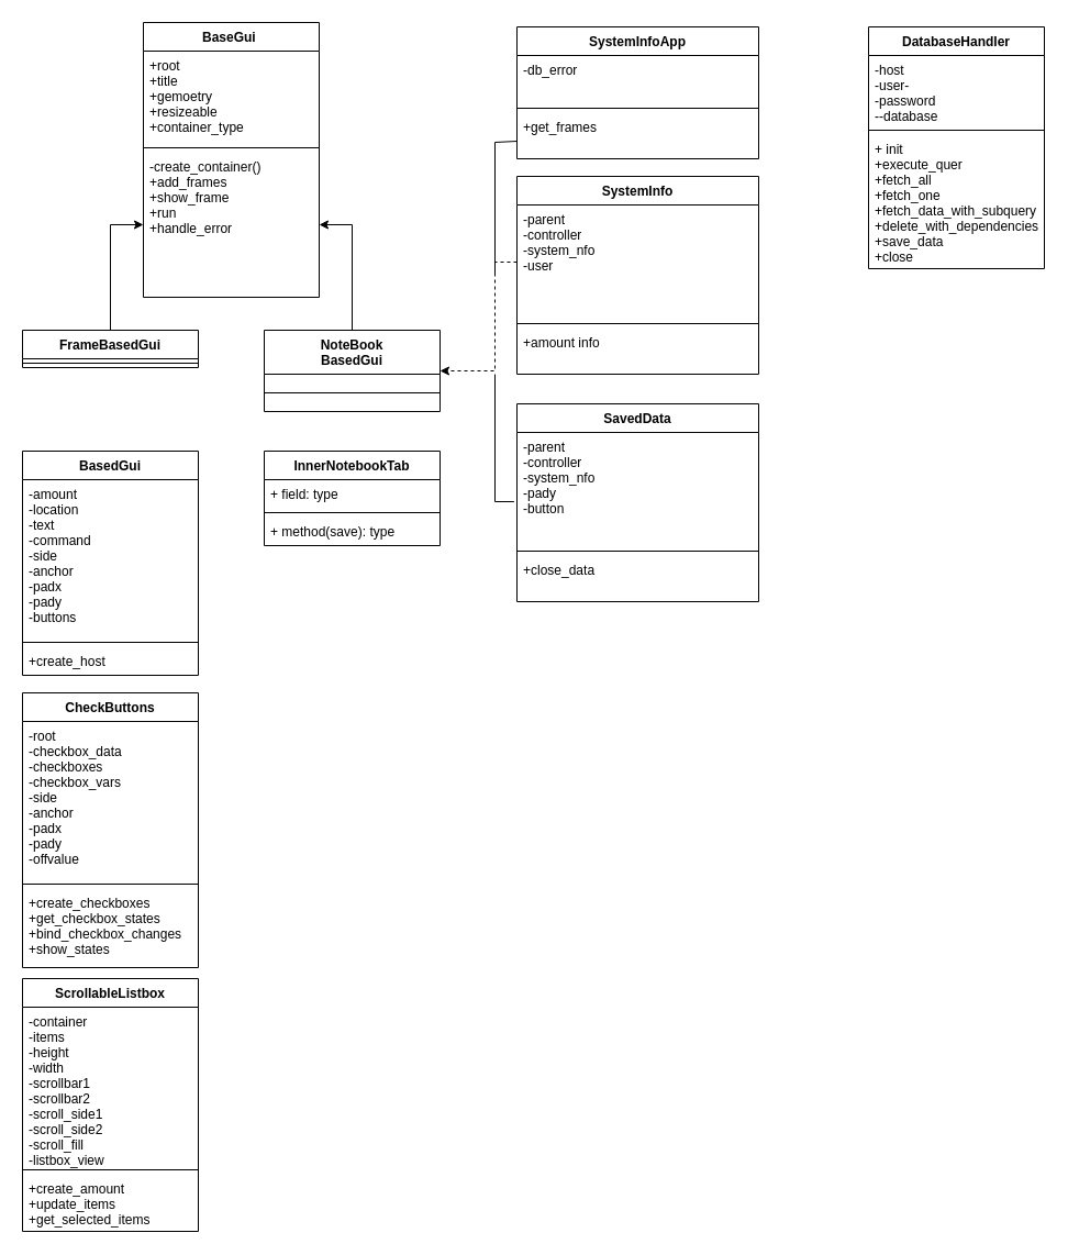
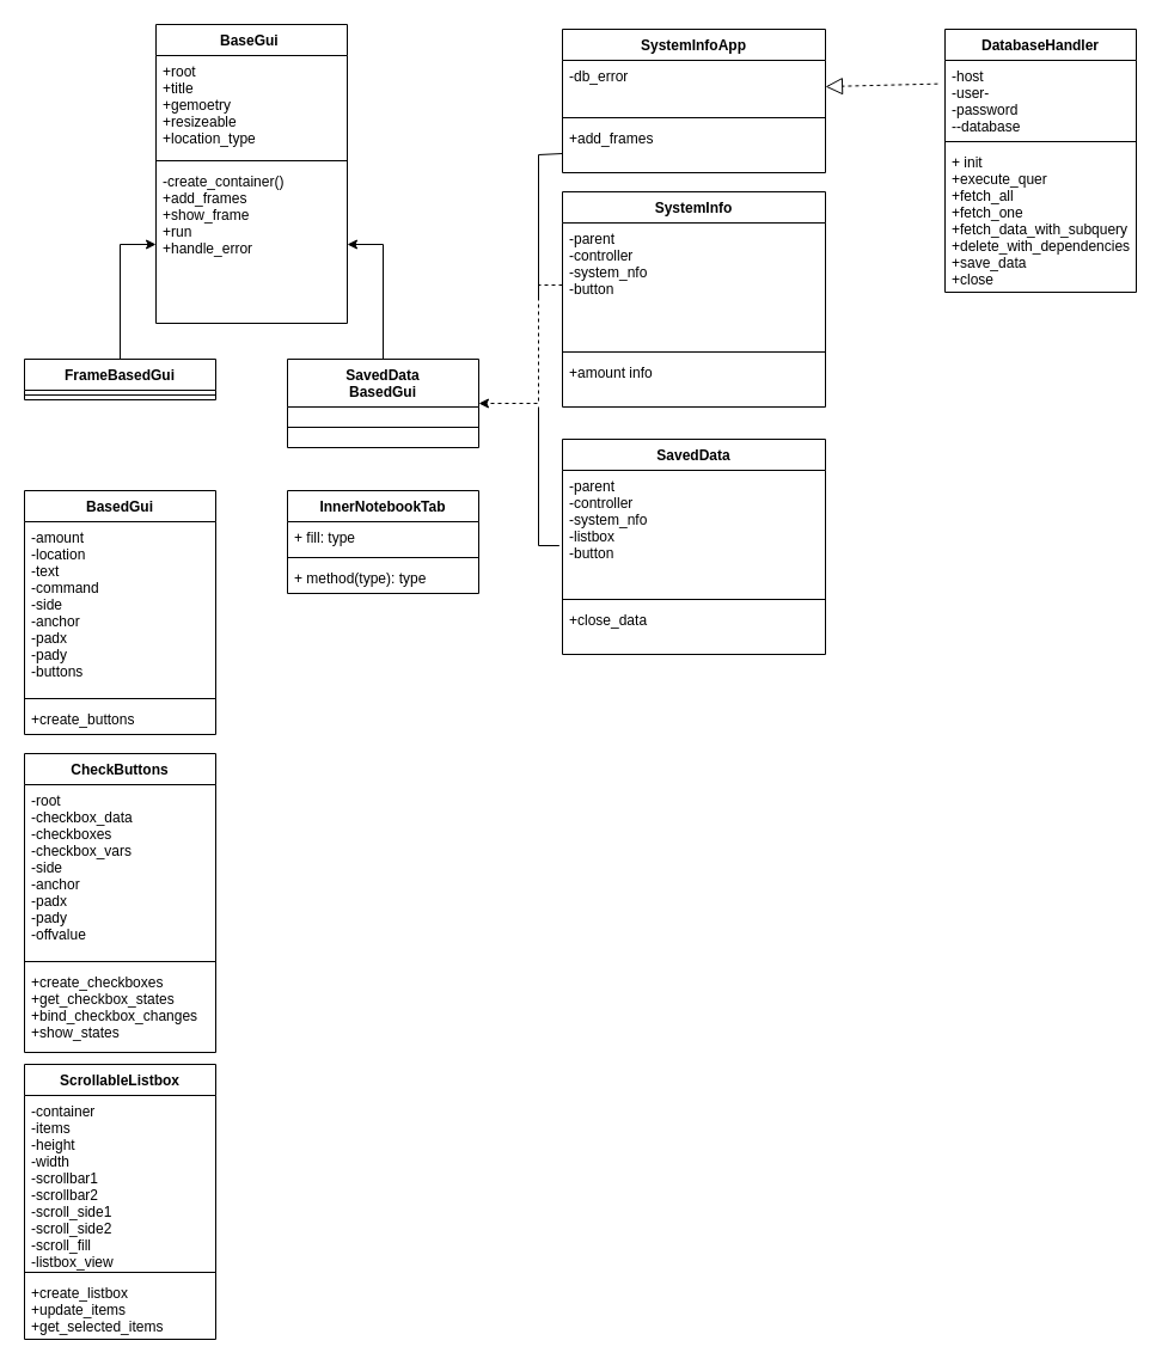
- <mxCell id="3" value="+root&#10;+title&#10;+gemoetry&#10;+resizeable&#10;+container_type" style="text;strokeColor=none;fillColor=none;align=left;verticalAlign=top;spacingLeft=4;spacingRight=4;overflow=hidden;rotatable=0;points=[[0,0.5],[1,0.5]];portConstraint=eastwest;" vertex="1" parent="2"><mxGeometry y="26" width="160" height="84" as="geometry" /></mxCell>
+ <mxCell id="3" value="+root&#10;+title&#10;+gemoetry&#10;+resizeable&#10;+location_type" style="text;strokeColor=none;fillColor=none;align=left;verticalAlign=top;spacingLeft=4;spacingRight=4;overflow=hidden;rotatable=0;points=[[0,0.5],[1,0.5]];portConstraint=eastwest;" vertex="1" parent="2"><mxGeometry y="26" width="160" height="84" as="geometry" /></mxCell>
+ <mxCell id="33" value="" style="endArrow=block;dashed=1;endFill=0;endSize=12;html=1;rounded=0;exitX=-0.038;exitY=0.307;exitDx=0;exitDy=0;entryX=1;entryY=0.5;entryDx=0;entryDy=0;exitPerimeter=0;" edge="1" parent="1" source="30" target="17"><mxGeometry width="160" relative="1" as="geometry"><mxPoint x="-150" y="360" as="sourcePoint" /><mxPoint x="450" y="570" as="targetPoint" /></mxGeometry></mxCell>
- <mxCell id="19" value="+get_frames" style="text;strokeColor=none;fillColor=none;align=left;verticalAlign=top;spacingLeft=4;spacingRight=4;overflow=hidden;rotatable=0;points=[[0,0.5],[1,0.5]];portConstraint=eastwest;" vertex="1" parent="16"><mxGeometry y="78" width="220" height="42" as="geometry" /></mxCell>
+ <mxCell id="19" value="+add_frames" style="text;strokeColor=none;fillColor=none;align=left;verticalAlign=top;spacingLeft=4;spacingRight=4;overflow=hidden;rotatable=0;points=[[0,0.5],[1,0.5]];portConstraint=eastwest;" vertex="1" parent="16"><mxGeometry y="78" width="220" height="42" as="geometry" /></mxCell>
- <mxCell id="21" value="-parent&#10;-controller&#10;-system_nfo&#10;-user" style="text;strokeColor=none;fillColor=none;align=left;verticalAlign=top;spacingLeft=4;spacingRight=4;overflow=hidden;rotatable=0;points=[[0,0.5],[1,0.5]];portConstraint=eastwest;" vertex="1" parent="20"><mxGeometry y="26" width="220" height="104" as="geometry" /></mxCell>
+ <mxCell id="21" value="-parent&#10;-controller&#10;-system_nfo&#10;-button" style="text;strokeColor=none;fillColor=none;align=left;verticalAlign=top;spacingLeft=4;spacingRight=4;overflow=hidden;rotatable=0;points=[[0,0.5],[1,0.5]];portConstraint=eastwest;" vertex="1" parent="20"><mxGeometry y="26" width="220" height="104" as="geometry" /></mxCell>
- <mxCell id="10" value="NoteBook&#10;BasedGui" style="swimlane;fontStyle=1;align=center;verticalAlign=top;childLayout=stackLayout;horizontal=1;startSize=40;horizontalStack=0;resizeParent=1;resizeParentMax=0;resizeLast=0;collapsible=1;marginBottom=0;" vertex="1" parent="1"><mxGeometry x="240" y="300" width="160" height="74" as="geometry" /></mxCell>
+ <mxCell id="10" value="SavedData&#10;BasedGui" style="swimlane;fontStyle=1;align=center;verticalAlign=top;childLayout=stackLayout;horizontal=1;startSize=40;horizontalStack=0;resizeParent=1;resizeParentMax=0;resizeLast=0;collapsible=1;marginBottom=0;" vertex="1" parent="1"><mxGeometry x="240" y="300" width="160" height="74" as="geometry" /></mxCell>
- <mxCell id="36" value="-parent&#10;-controller&#10;-system_nfo&#10;-pady&#10;-button" style="text;strokeColor=none;fillColor=none;align=left;verticalAlign=top;spacingLeft=4;spacingRight=4;overflow=hidden;rotatable=0;points=[[0,0.5],[1,0.5]];portConstraint=eastwest;" vertex="1" parent="35"><mxGeometry y="26" width="220" height="104" as="geometry" /></mxCell>
+ <mxCell id="36" value="-parent&#10;-controller&#10;-system_nfo&#10;-listbox&#10;-button" style="text;strokeColor=none;fillColor=none;align=left;verticalAlign=top;spacingLeft=4;spacingRight=4;overflow=hidden;rotatable=0;points=[[0,0.5],[1,0.5]];portConstraint=eastwest;" vertex="1" parent="35"><mxGeometry y="26" width="220" height="104" as="geometry" /></mxCell>
- <mxCell id="25" value="+ field: type" style="text;strokeColor=none;fillColor=none;align=left;verticalAlign=top;spacingLeft=4;spacingRight=4;overflow=hidden;rotatable=0;points=[[0,0.5],[1,0.5]];portConstraint=eastwest;" vertex="1" parent="24"><mxGeometry y="26" width="160" height="26" as="geometry" /></mxCell>
+ <mxCell id="25" value="+ fill: type" style="text;strokeColor=none;fillColor=none;align=left;verticalAlign=top;spacingLeft=4;spacingRight=4;overflow=hidden;rotatable=0;points=[[0,0.5],[1,0.5]];portConstraint=eastwest;" vertex="1" parent="24"><mxGeometry y="26" width="160" height="26" as="geometry" /></mxCell>
- <mxCell id="27" value="+ method(save): type" style="text;strokeColor=none;fillColor=none;align=left;verticalAlign=top;spacingLeft=4;spacingRight=4;overflow=hidden;rotatable=0;points=[[0,0.5],[1,0.5]];portConstraint=eastwest;" vertex="1" parent="24"><mxGeometry y="60" width="160" height="26" as="geometry" /></mxCell>
+ <mxCell id="27" value="+ method(type): type" style="text;strokeColor=none;fillColor=none;align=left;verticalAlign=top;spacingLeft=4;spacingRight=4;overflow=hidden;rotatable=0;points=[[0,0.5],[1,0.5]];portConstraint=eastwest;" vertex="1" parent="24"><mxGeometry y="60" width="160" height="26" as="geometry" /></mxCell>
- <mxCell id="15" value="+create_host" style="text;strokeColor=none;fillColor=none;align=left;verticalAlign=top;spacingLeft=4;spacingRight=4;overflow=hidden;rotatable=0;points=[[0,0.5],[1,0.5]];portConstraint=eastwest;" vertex="1" parent="12"><mxGeometry y="178" width="160" height="26" as="geometry" /></mxCell>
+ <mxCell id="15" value="+create_buttons" style="text;strokeColor=none;fillColor=none;align=left;verticalAlign=top;spacingLeft=4;spacingRight=4;overflow=hidden;rotatable=0;points=[[0,0.5],[1,0.5]];portConstraint=eastwest;" vertex="1" parent="12"><mxGeometry y="178" width="160" height="26" as="geometry" /></mxCell>
- <mxCell id="47" value="+create_amount&#10;+update_items&#10;+get_selected_items" style="text;strokeColor=none;fillColor=none;align=left;verticalAlign=top;spacingLeft=4;spacingRight=4;overflow=hidden;rotatable=0;points=[[0,0.5],[1,0.5]];portConstraint=eastwest;" vertex="1" parent="44"><mxGeometry y="178" width="160" height="52" as="geometry" /></mxCell>
+ <mxCell id="47" value="+create_listbox&#10;+update_items&#10;+get_selected_items" style="text;strokeColor=none;fillColor=none;align=left;verticalAlign=top;spacingLeft=4;spacingRight=4;overflow=hidden;rotatable=0;points=[[0,0.5],[1,0.5]];portConstraint=eastwest;" vertex="1" parent="44"><mxGeometry y="178" width="160" height="52" as="geometry" /></mxCell>
